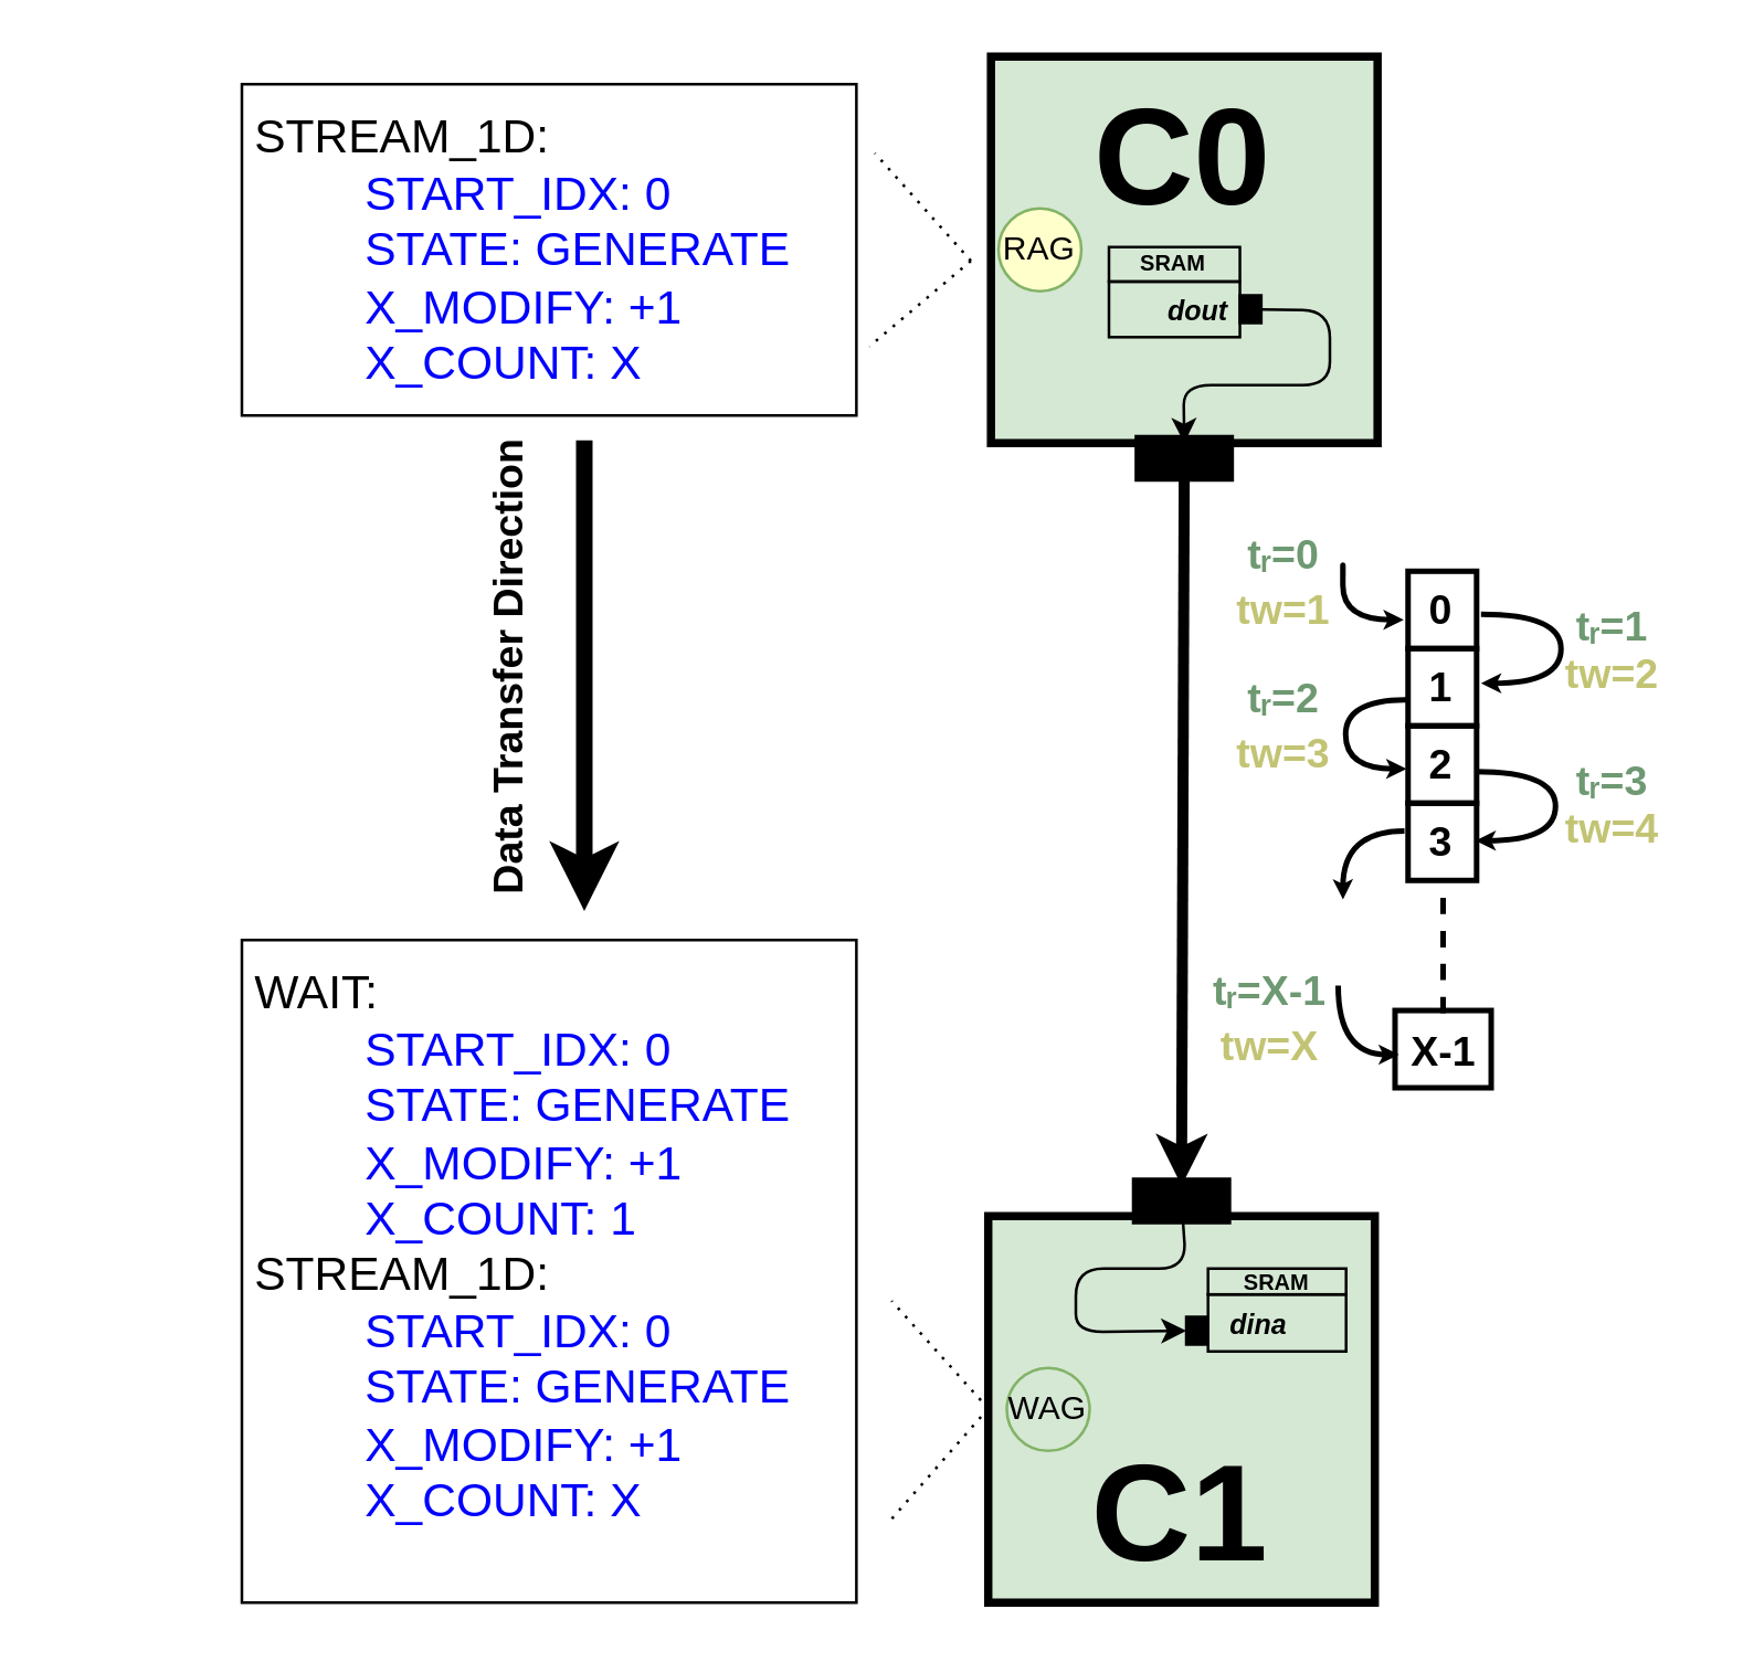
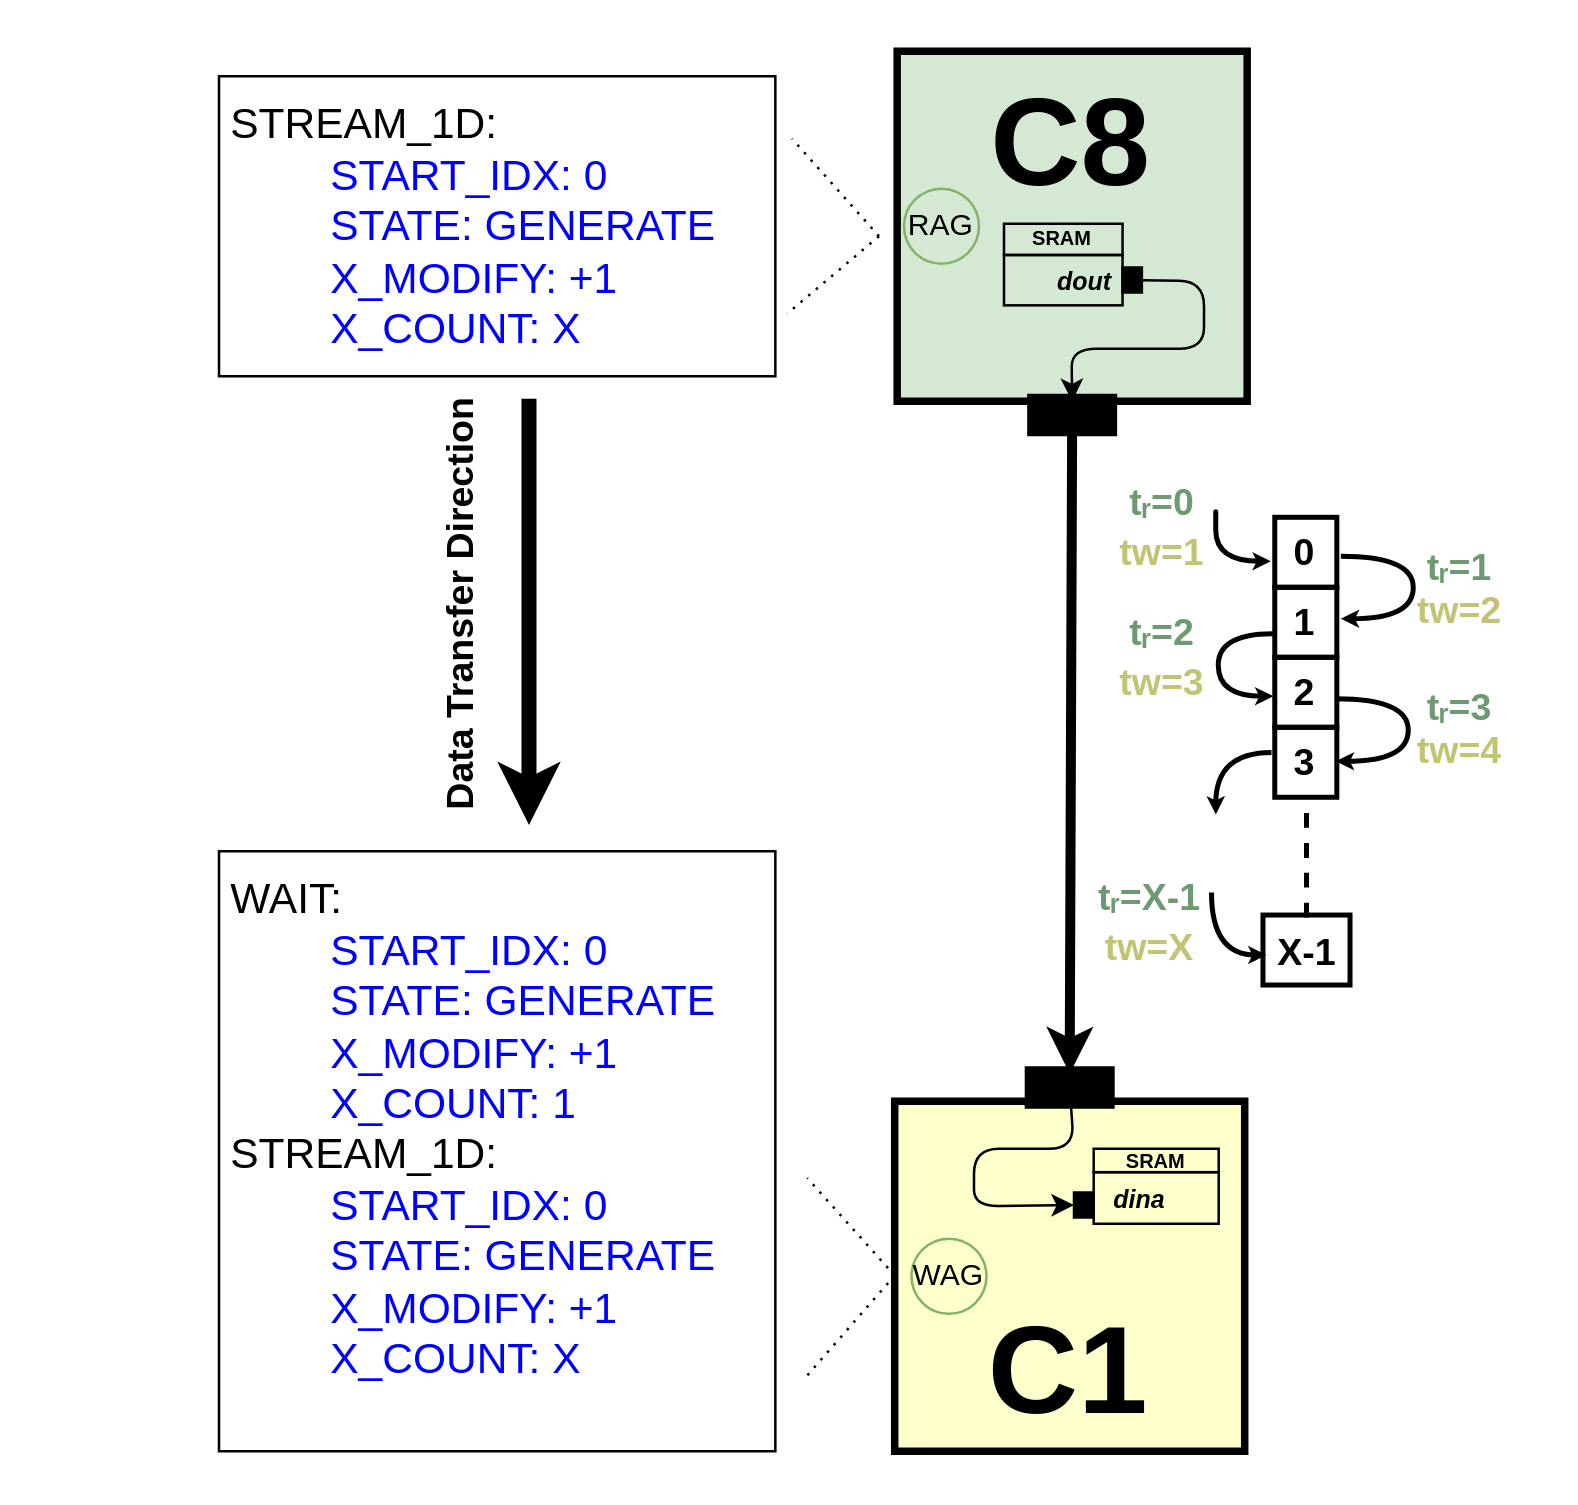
- <mxCell id="3" value="C0" style="whiteSpace=wrap;html=1;aspect=fixed;fillColor=#d5e8d4;strokeColor=#000000;strokeWidth=3;fontSize=50;fontStyle=1;horizontal=1;verticalAlign=top;" parent="1" vertex="1"><mxGeometry x="358.27" y="20" width="140" height="140" as="geometry" /></mxCell>
+ <mxCell id="3" value="C8" style="whiteSpace=wrap;html=1;aspect=fixed;fillColor=#d5e8d4;strokeColor=#000000;strokeWidth=3;fontSize=50;fontStyle=1;horizontal=1;verticalAlign=top;" parent="1" vertex="1"><mxGeometry x="358.27" y="20" width="140" height="140" as="geometry" /></mxCell>
- <mxCell id="6" value="RAG" style="ellipse;whiteSpace=wrap;html=1;aspect=fixed;sketch=0;fillColor=#ffffcc;strokeColor=#82b366;" parent="1" vertex="1"><mxGeometry x="361" y="75" width="30" height="30" as="geometry" /></mxCell>
+ <mxCell id="6" value="RAG" style="ellipse;whiteSpace=wrap;html=1;aspect=fixed;sketch=0;fillColor=#d5e8d4;strokeColor=#82b366;" parent="1" vertex="1"><mxGeometry x="361" y="75" width="30" height="30" as="geometry" /></mxCell>
- <mxCell id="14" value="WAG" style="ellipse;whiteSpace=wrap;html=1;aspect=fixed;sketch=0;fillColor=#d5e8d4;strokeColor=#82b366;" parent="1" vertex="1"><mxGeometry x="364" y="495" width="30" height="30" as="geometry" /></mxCell>
+ <mxCell id="14" value="WAG" style="ellipse;whiteSpace=wrap;html=1;aspect=fixed;sketch=0;fillColor=#ffffcc;strokeColor=#82b366;" parent="1" vertex="1"><mxGeometry x="364" y="495" width="30" height="30" as="geometry" /></mxCell>
- <mxCell id="11" value="C1" style="whiteSpace=wrap;html=1;aspect=fixed;fillColor=#d5e8d4;strokeColor=#000000;strokeWidth=3;fontSize=50;fontStyle=1;verticalAlign=bottom;" parent="1" vertex="1"><mxGeometry x="357.28" y="440" width="140" height="140" as="geometry" /></mxCell>
+ <mxCell id="11" value="C1" style="whiteSpace=wrap;html=1;aspect=fixed;fillColor=#FFFFCC;strokeColor=#000000;strokeWidth=3;fontSize=50;fontStyle=1;verticalAlign=bottom;" parent="1" vertex="1"><mxGeometry x="357.28" y="440" width="140" height="140" as="geometry" /></mxCell>
